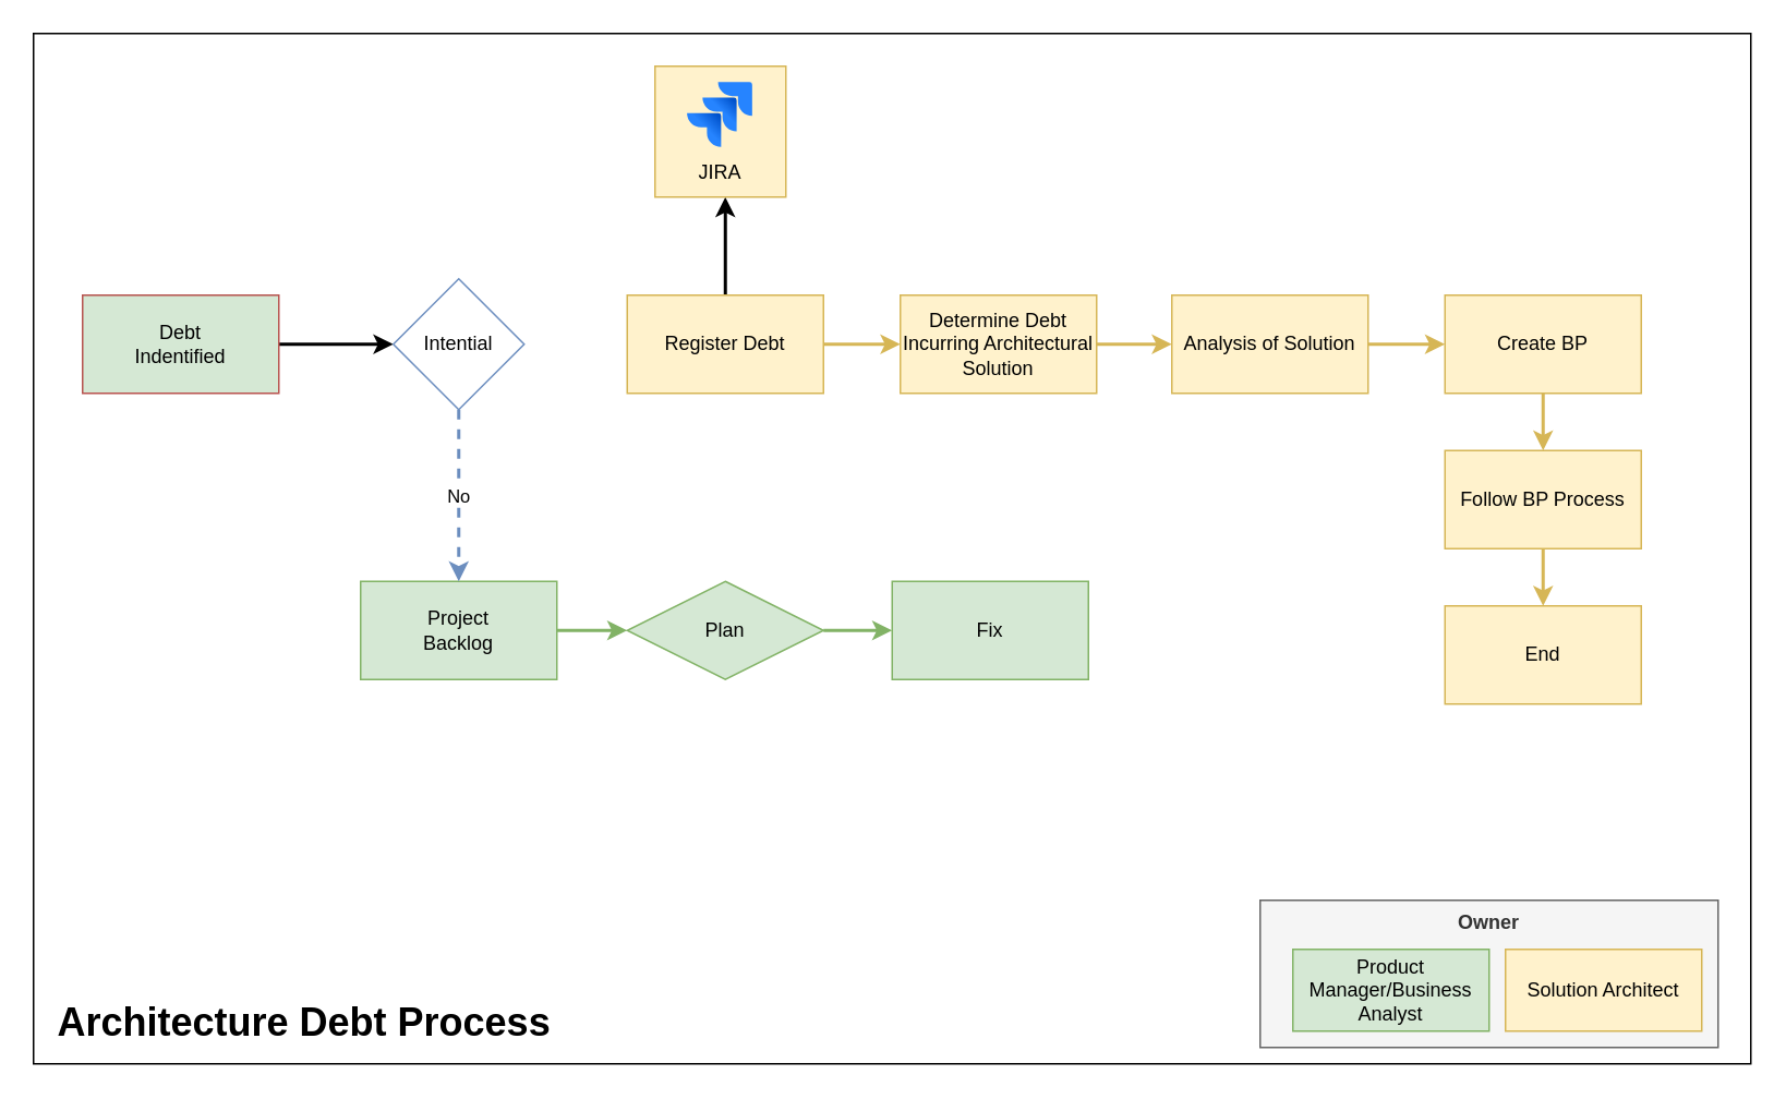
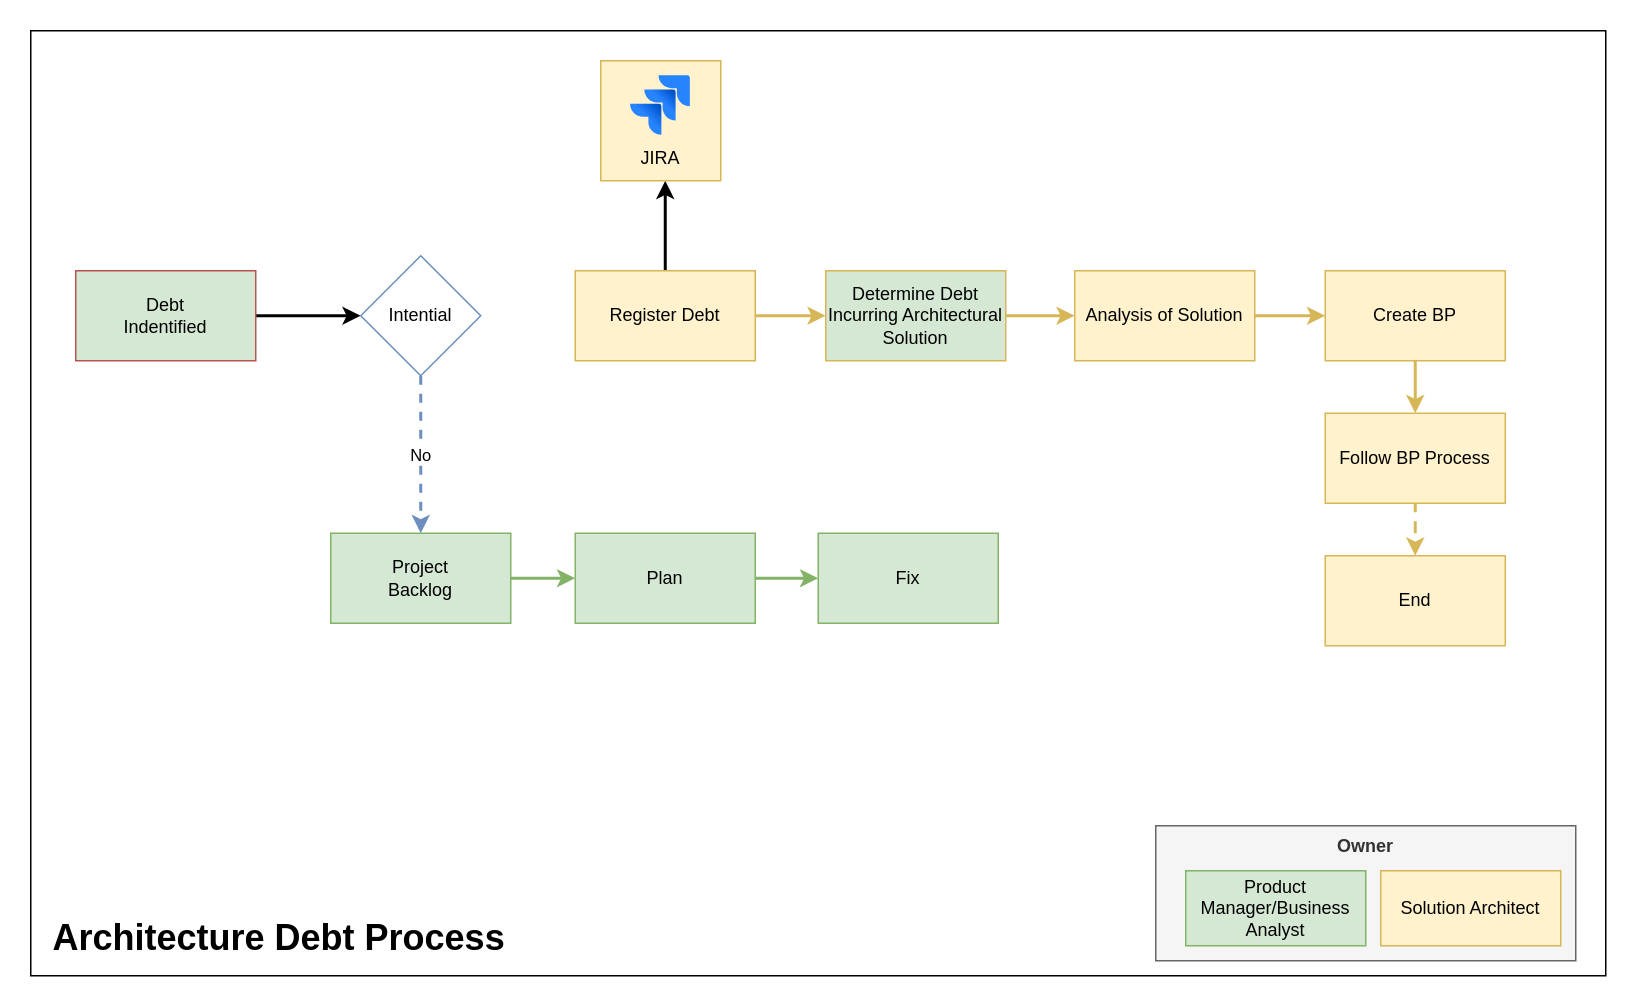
- <mxCell id="11" value="Determine Debt Incurring Architectural Solution" style="rounded=0;whiteSpace=wrap;html=1;fillColor=#fff2cc;strokeColor=#d6b656;" parent="1" vertex="1"><mxGeometry x="550" y="180" width="120" height="60" as="geometry" /></mxCell>
+ <mxCell id="11" value="Determine Debt Incurring Architectural Solution" style="rounded=0;whiteSpace=wrap;html=1;fillColor=#d5e8d4;strokeColor=#d6b656;" parent="1" vertex="1"><mxGeometry x="550" y="180" width="120" height="60" as="geometry" /></mxCell>
- <mxCell id="30" style="edgeStyle=orthogonalEdgeStyle;rounded=0;orthogonalLoop=1;jettySize=auto;html=1;entryX=0.5;entryY=0;entryDx=0;entryDy=0;strokeWidth=2;fillColor=#fff2cc;strokeColor=#d6b656;" edge="1" parent="1" source="31" target="32"><mxGeometry relative="1" as="geometry" /></mxCell>
+ <mxCell id="30" style="edgeStyle=orthogonalEdgeStyle;rounded=0;orthogonalLoop=1;jettySize=auto;html=1;entryX=0.5;entryY=0;entryDx=0;entryDy=0;strokeWidth=2;fillColor=#fff2cc;strokeColor=#d6b656;dashed=1;" edge="1" parent="1" source="31" target="32"><mxGeometry relative="1" as="geometry" /></mxCell>
- <mxCell id="9" value="Plan" style="rhombus;whiteSpace=wrap;html=1;fillColor=#d5e8d4;strokeColor=#82b366;" parent="1" vertex="1"><mxGeometry x="383" y="355" width="120" height="60" as="geometry" /></mxCell>
+ <mxCell id="9" value="Plan" style="rounded=0;whiteSpace=wrap;html=1;fillColor=#d5e8d4;strokeColor=#82b366;" parent="1" vertex="1"><mxGeometry x="383" y="355" width="120" height="60" as="geometry" /></mxCell>
